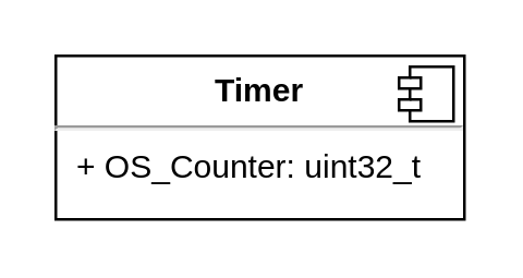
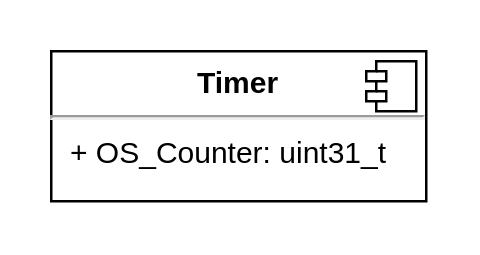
- <mxCell id="2" value="&lt;p style=&quot;margin: 0px ; margin-top: 6px ; text-align: center&quot;&gt;&lt;b&gt;Timer&lt;/b&gt;&lt;/p&gt;&lt;hr&gt;&lt;p style=&quot;margin: 0px ; margin-left: 8px&quot;&gt;+ OS_Counter: uint32_t&lt;br&gt;&lt;/p&gt;" style="align=left;overflow=fill;html=1;dropTarget=0;container=0;" vertex="1" parent="1"><mxGeometry x="20" y="20" width="150" height="60" as="geometry" /></mxCell>
+ <mxCell id="2" value="&lt;p style=&quot;margin: 0px ; margin-top: 6px ; text-align: center&quot;&gt;&lt;b&gt;Timer&lt;/b&gt;&lt;/p&gt;&lt;hr&gt;&lt;p style=&quot;margin: 0px ; margin-left: 8px&quot;&gt;+ OS_Counter: uint31_t&lt;br&gt;&lt;/p&gt;" style="align=left;overflow=fill;html=1;dropTarget=0;container=0;" vertex="1" parent="1"><mxGeometry x="20" y="20" width="150" height="60" as="geometry" /></mxCell>
